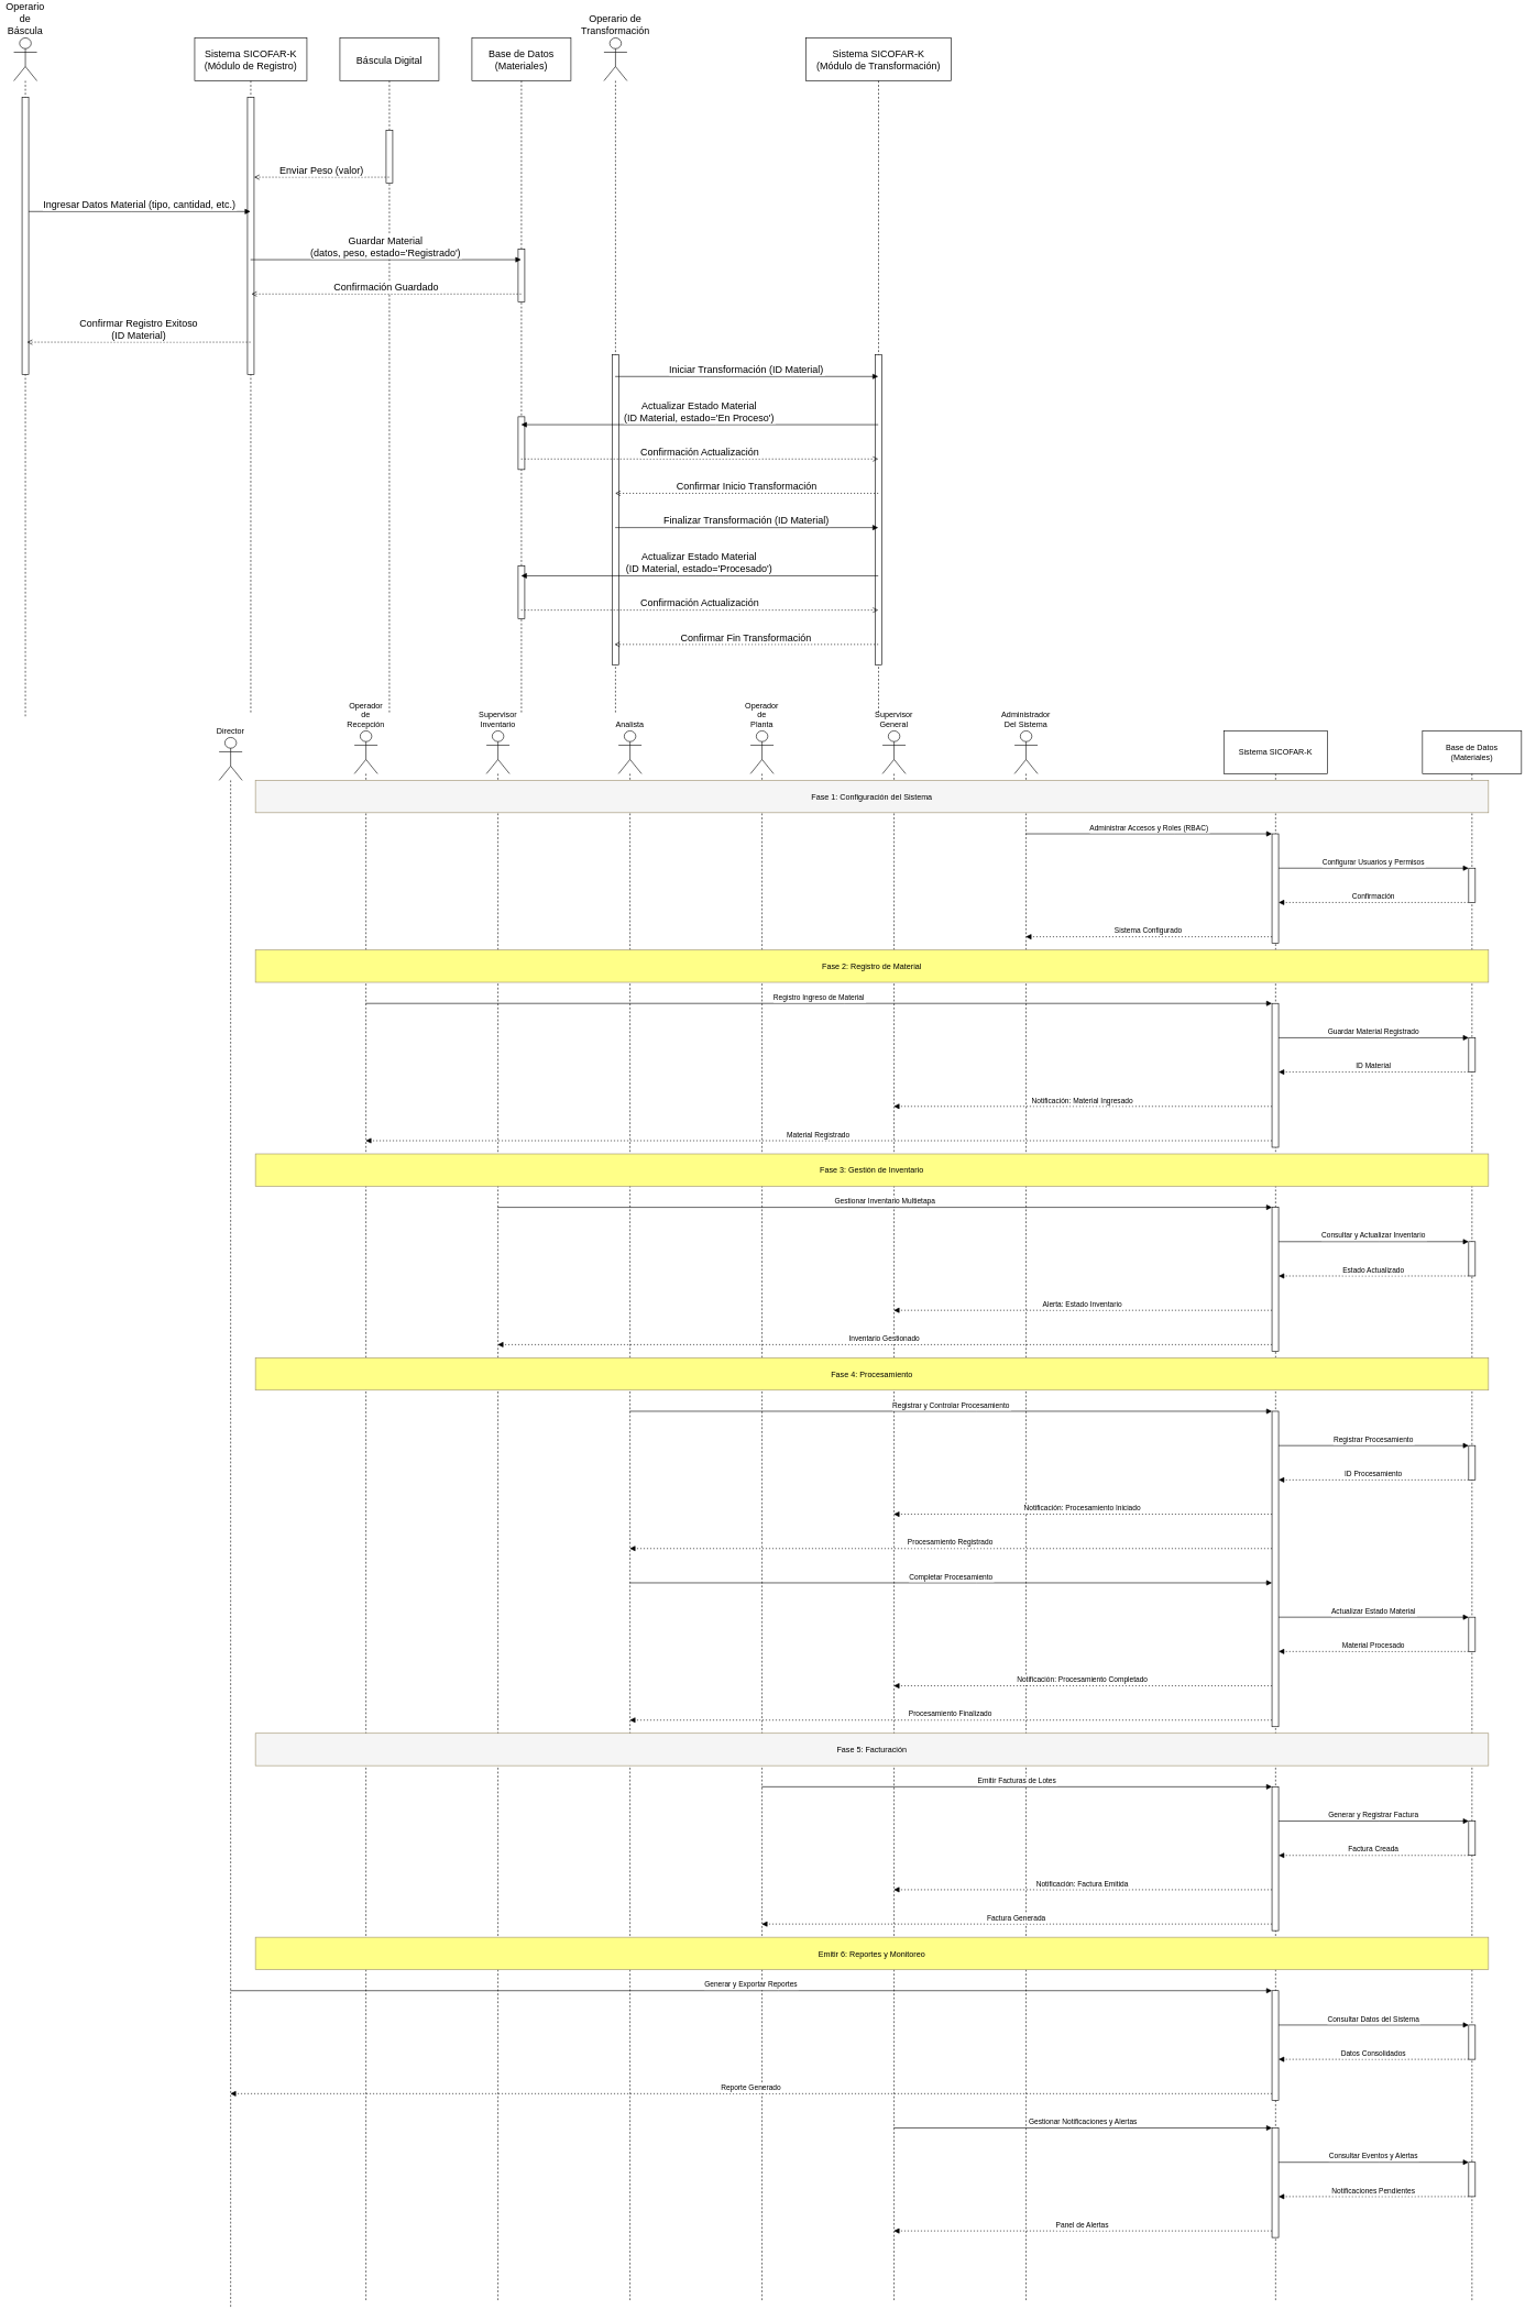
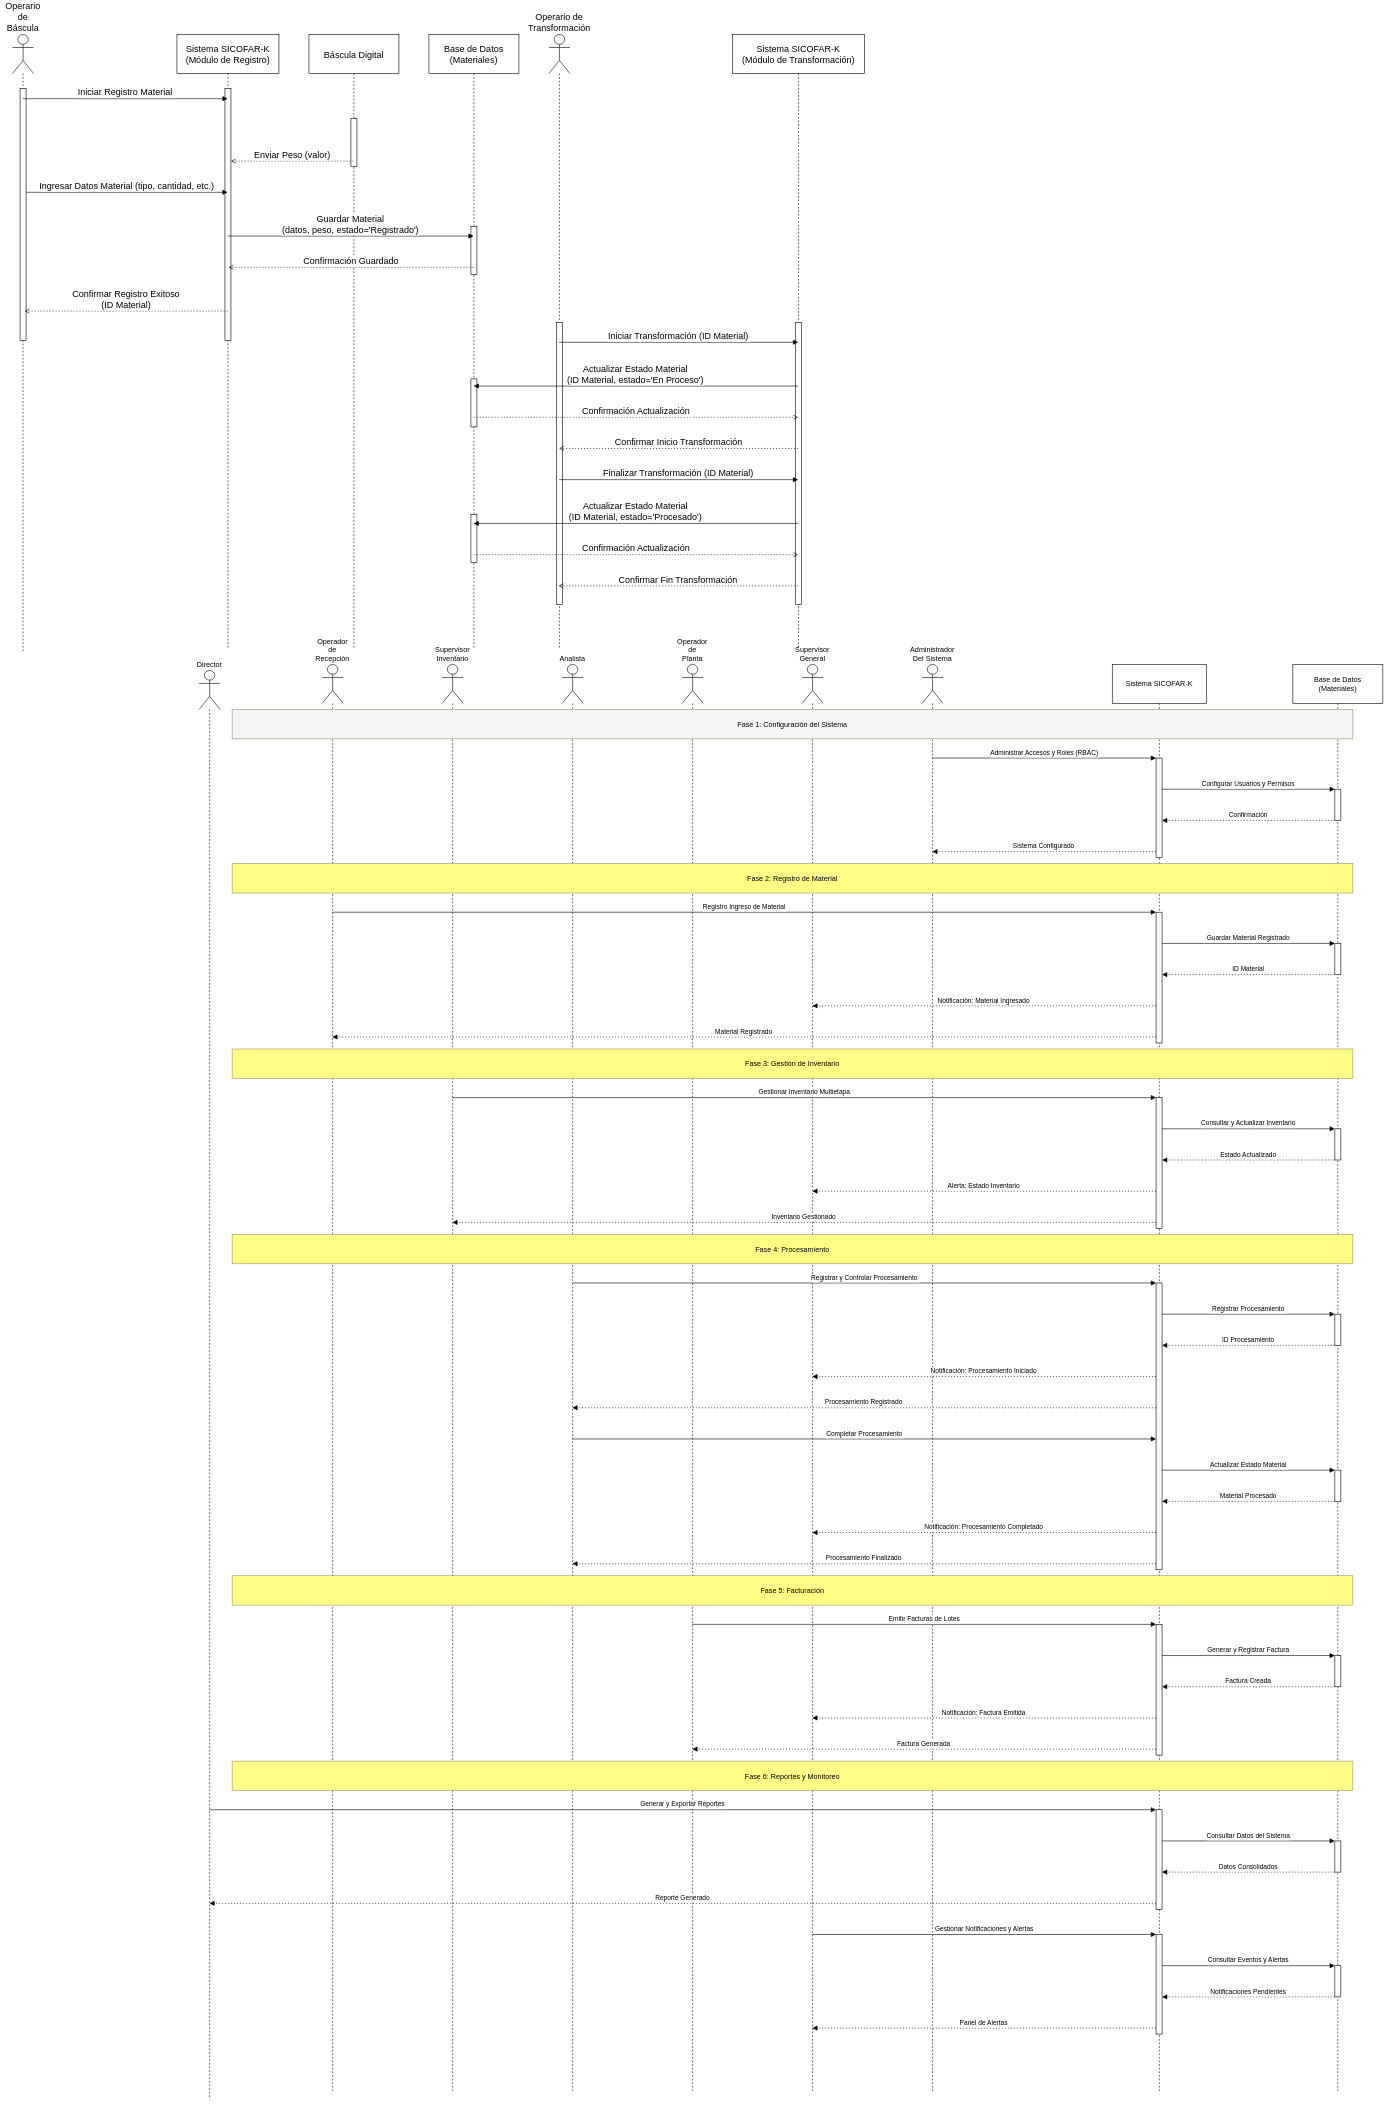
+ <mxCell id="17" value="Iniciar Registro Material" style="verticalAlign=bottom;edgeStyle=elbowEdgeStyle;elbow=vertical;curved=0;rounded=0;endArrow=block;fontSize=15;" parent="2" source="3" target="5" edge="1"><mxGeometry relative="1" as="geometry"><Array as="points"><mxPoint x="179" y="107" /></Array><mxPoint x="-40" y="107" as="sourcePoint" /></mxGeometry></mxCell>
- <mxCell id="96" value="Fase 5: Facturación" style="fillColor=#f5f5f5;strokeColor=#9E916F;" vertex="1" parent="1"><mxGeometry x="386" y="2589" width="1868" height="49" as="geometry" /></mxCell>
+ <mxCell id="96" value="Fase 5: Facturación" style="fillColor=#ffff88;strokeColor=#9E916F;" vertex="1" parent="1"><mxGeometry x="386" y="2589" width="1868" height="49" as="geometry" /></mxCell>
- <mxCell id="97" value="Emitir 6: Reportes y Monitoreo" style="fillColor=#ffff88;strokeColor=#9E916F;" vertex="1" parent="1"><mxGeometry x="386" y="2898" width="1868" height="49" as="geometry" /></mxCell>
+ <mxCell id="97" value="Fase 6: Reportes y Monitoreo" style="fillColor=#ffff88;strokeColor=#9E916F;" vertex="1" parent="1"><mxGeometry x="386" y="2898" width="1868" height="49" as="geometry" /></mxCell>
